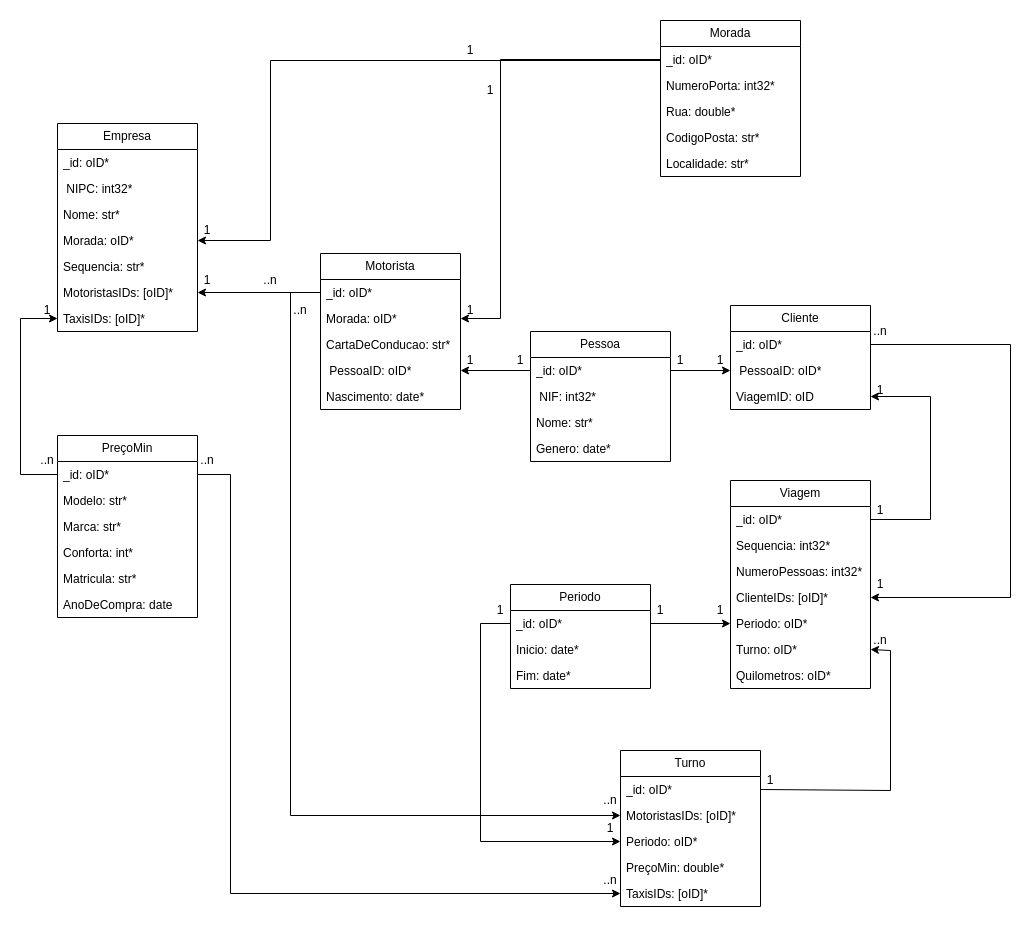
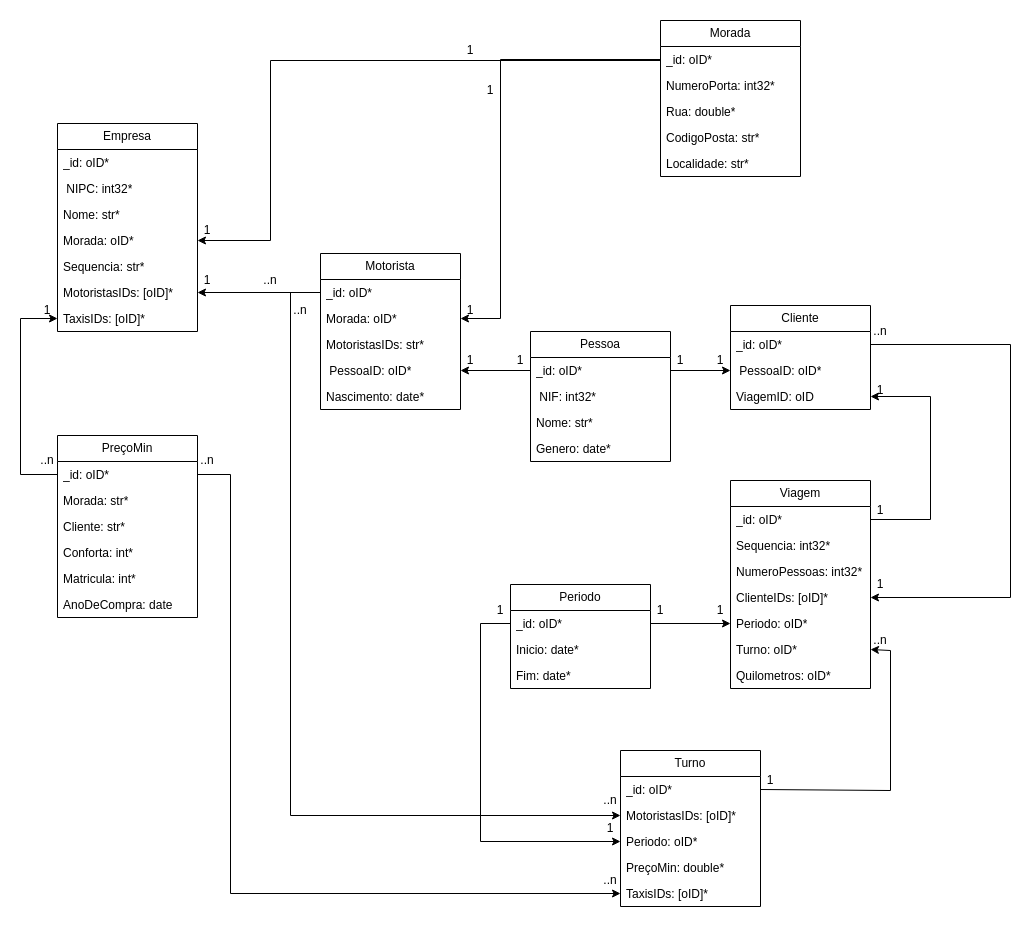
- <mxCell id="14" value="CartaDeConducao: str*" style="text;strokeColor=none;fillColor=none;align=left;verticalAlign=top;spacingLeft=4;spacingRight=4;overflow=hidden;rotatable=0;points=[[0,0.5],[1,0.5]];portConstraint=eastwest;whiteSpace=wrap;html=1;" vertex="1" parent="11"><mxGeometry y="78" width="140" height="26" as="geometry" /></mxCell>
+ <mxCell id="14" value="MotoristasIDs: str*" style="text;strokeColor=none;fillColor=none;align=left;verticalAlign=top;spacingLeft=4;spacingRight=4;overflow=hidden;rotatable=0;points=[[0,0.5],[1,0.5]];portConstraint=eastwest;whiteSpace=wrap;html=1;" vertex="1" parent="11"><mxGeometry y="78" width="140" height="26" as="geometry" /></mxCell>
- <mxCell id="60" value="Modelo: str*" style="text;strokeColor=none;fillColor=none;align=left;verticalAlign=top;spacingLeft=4;spacingRight=4;overflow=hidden;rotatable=0;points=[[0,0.5],[1,0.5]];portConstraint=eastwest;whiteSpace=wrap;html=1;" vertex="1" parent="58"><mxGeometry y="52" width="140" height="26" as="geometry" /></mxCell>
+ <mxCell id="60" value="Morada: str*" style="text;strokeColor=none;fillColor=none;align=left;verticalAlign=top;spacingLeft=4;spacingRight=4;overflow=hidden;rotatable=0;points=[[0,0.5],[1,0.5]];portConstraint=eastwest;whiteSpace=wrap;html=1;" vertex="1" parent="58"><mxGeometry y="52" width="140" height="26" as="geometry" /></mxCell>
- <mxCell id="61" value="Marca: str*" style="text;strokeColor=none;fillColor=none;align=left;verticalAlign=top;spacingLeft=4;spacingRight=4;overflow=hidden;rotatable=0;points=[[0,0.5],[1,0.5]];portConstraint=eastwest;whiteSpace=wrap;html=1;" vertex="1" parent="58"><mxGeometry y="78" width="140" height="26" as="geometry" /></mxCell>
+ <mxCell id="61" value="Cliente: str*" style="text;strokeColor=none;fillColor=none;align=left;verticalAlign=top;spacingLeft=4;spacingRight=4;overflow=hidden;rotatable=0;points=[[0,0.5],[1,0.5]];portConstraint=eastwest;whiteSpace=wrap;html=1;" vertex="1" parent="58"><mxGeometry y="78" width="140" height="26" as="geometry" /></mxCell>
- <mxCell id="63" value="Matricula: str*" style="text;strokeColor=none;fillColor=none;align=left;verticalAlign=top;spacingLeft=4;spacingRight=4;overflow=hidden;rotatable=0;points=[[0,0.5],[1,0.5]];portConstraint=eastwest;whiteSpace=wrap;html=1;" vertex="1" parent="58"><mxGeometry y="130" width="140" height="26" as="geometry" /></mxCell>
+ <mxCell id="63" value="Matricula: int*" style="text;strokeColor=none;fillColor=none;align=left;verticalAlign=top;spacingLeft=4;spacingRight=4;overflow=hidden;rotatable=0;points=[[0,0.5],[1,0.5]];portConstraint=eastwest;whiteSpace=wrap;html=1;" vertex="1" parent="58"><mxGeometry y="130" width="140" height="26" as="geometry" /></mxCell>
